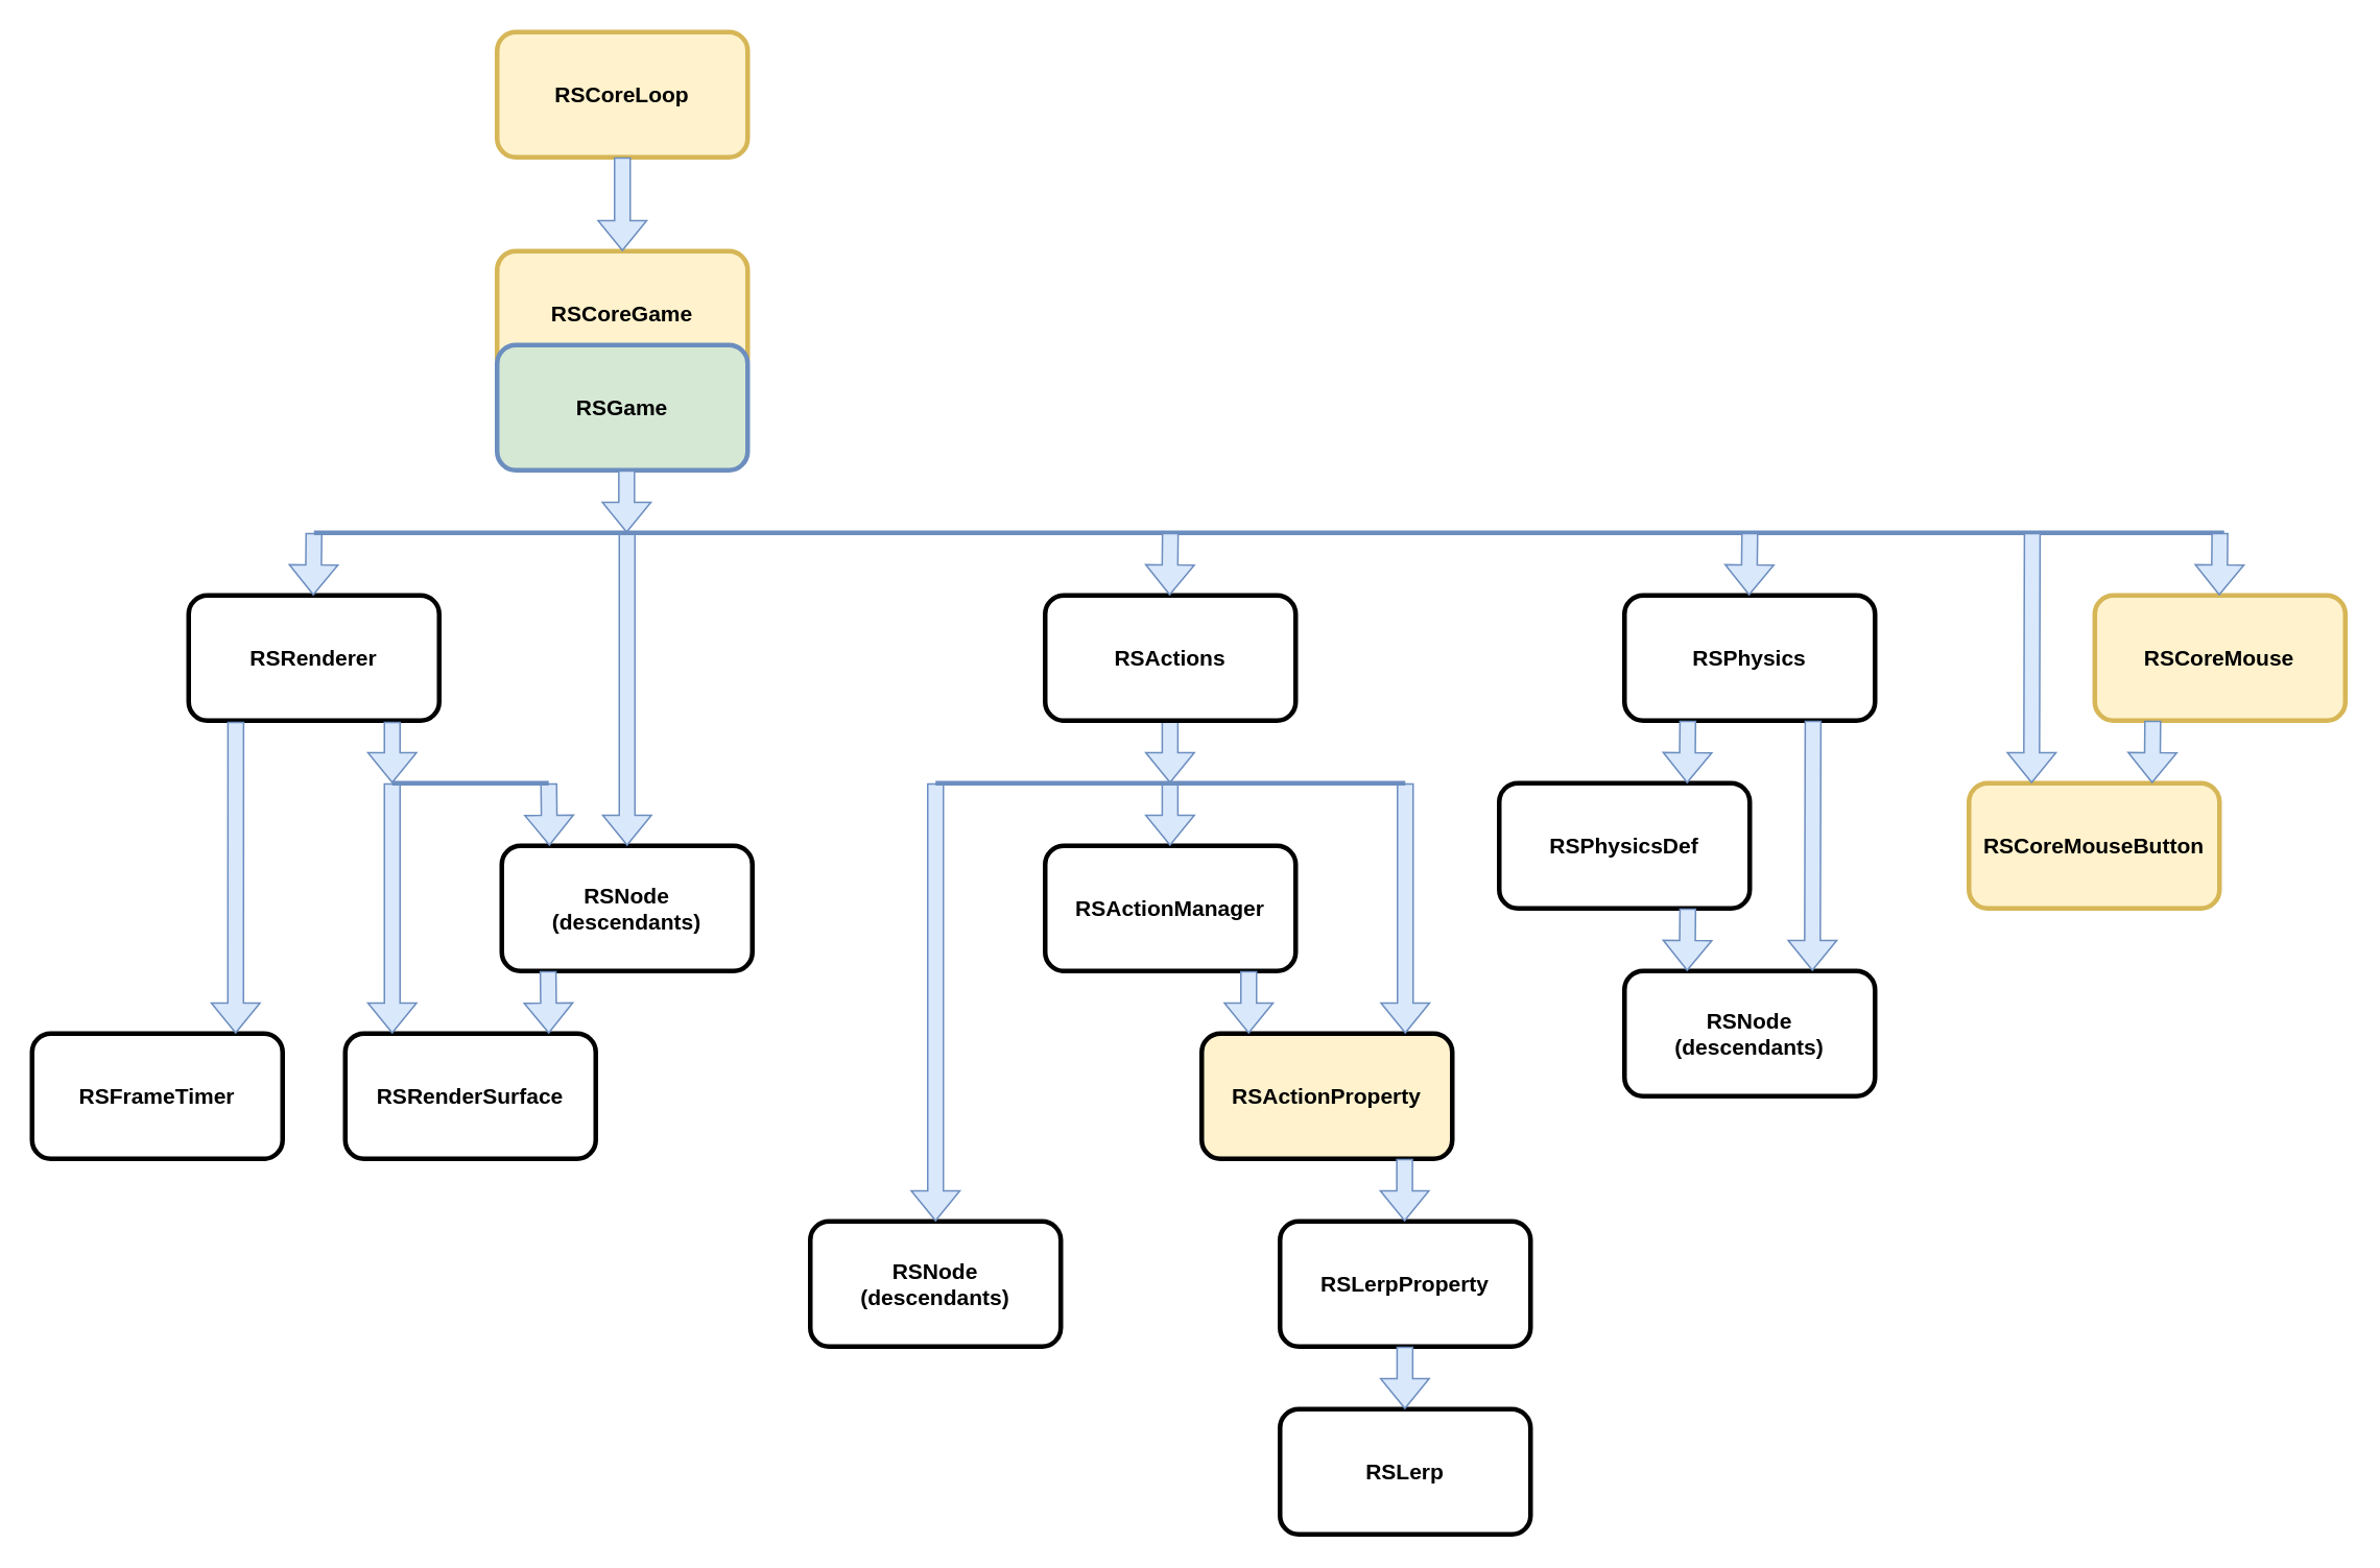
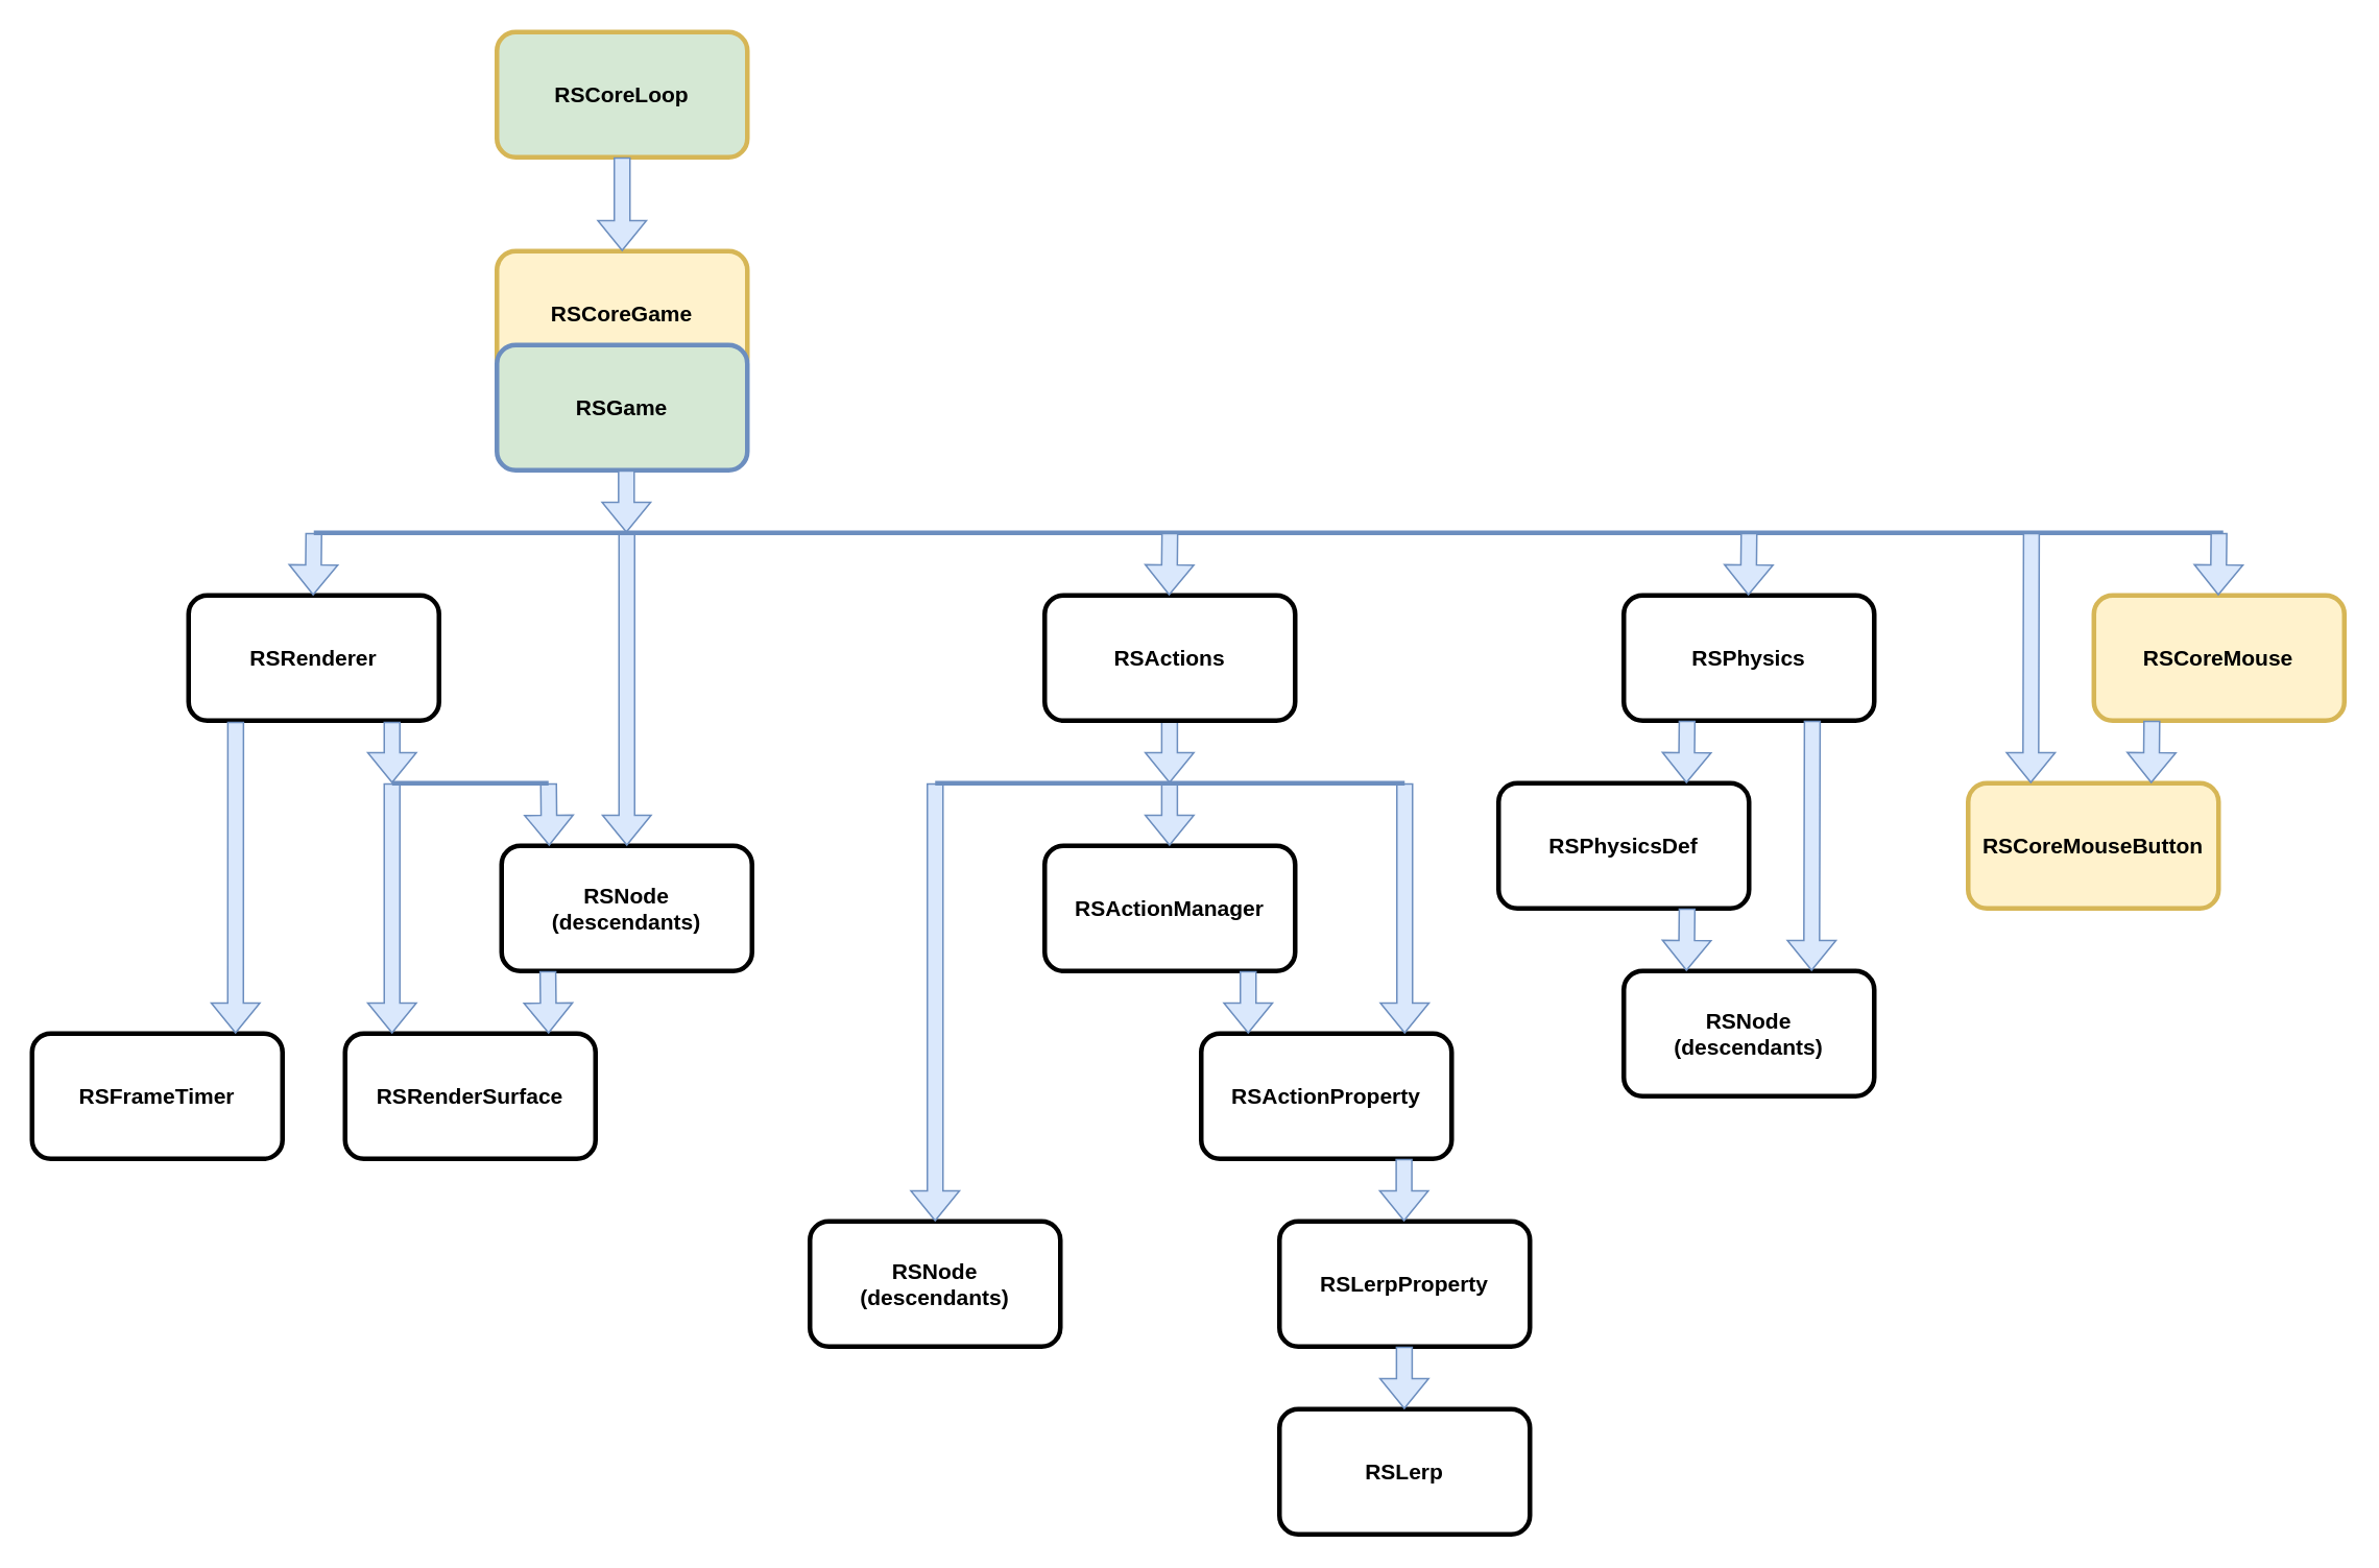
- <mxCell id="2" value="&lt;font style=&quot;font-size: 14px;&quot;&gt;&lt;b&gt;RSCoreLoop&lt;/b&gt;&lt;/font&gt;" style="rounded=1;whiteSpace=wrap;html=1;strokeWidth=3;fillColor=#fff2cc;strokeColor=#d6b656;" parent="1" vertex="1"><mxGeometry x="317" y="20" width="160" height="80" as="geometry" /></mxCell>
+ <mxCell id="2" value="&lt;font style=&quot;font-size: 14px;&quot;&gt;&lt;b&gt;RSCoreLoop&lt;/b&gt;&lt;/font&gt;" style="rounded=1;whiteSpace=wrap;html=1;strokeWidth=3;fillColor=#d5e8d4;strokeColor=#d6b656;" parent="1" vertex="1"><mxGeometry x="317" y="20" width="160" height="80" as="geometry" /></mxCell>
- <mxCell id="21" value="&lt;b&gt;&lt;font style=&quot;font-size: 14px;&quot;&gt;RSActionProperty&lt;/font&gt;&lt;/b&gt;" style="rounded=1;whiteSpace=wrap;html=1;strokeWidth=3;fillColor=#fff2cc;" parent="1" vertex="1"><mxGeometry x="767" y="660" width="160" height="80" as="geometry" /></mxCell>
+ <mxCell id="21" value="&lt;b&gt;&lt;font style=&quot;font-size: 14px;&quot;&gt;RSActionProperty&lt;/font&gt;&lt;/b&gt;" style="rounded=1;whiteSpace=wrap;html=1;strokeWidth=3;" parent="1" vertex="1"><mxGeometry x="767" y="660" width="160" height="80" as="geometry" /></mxCell>
